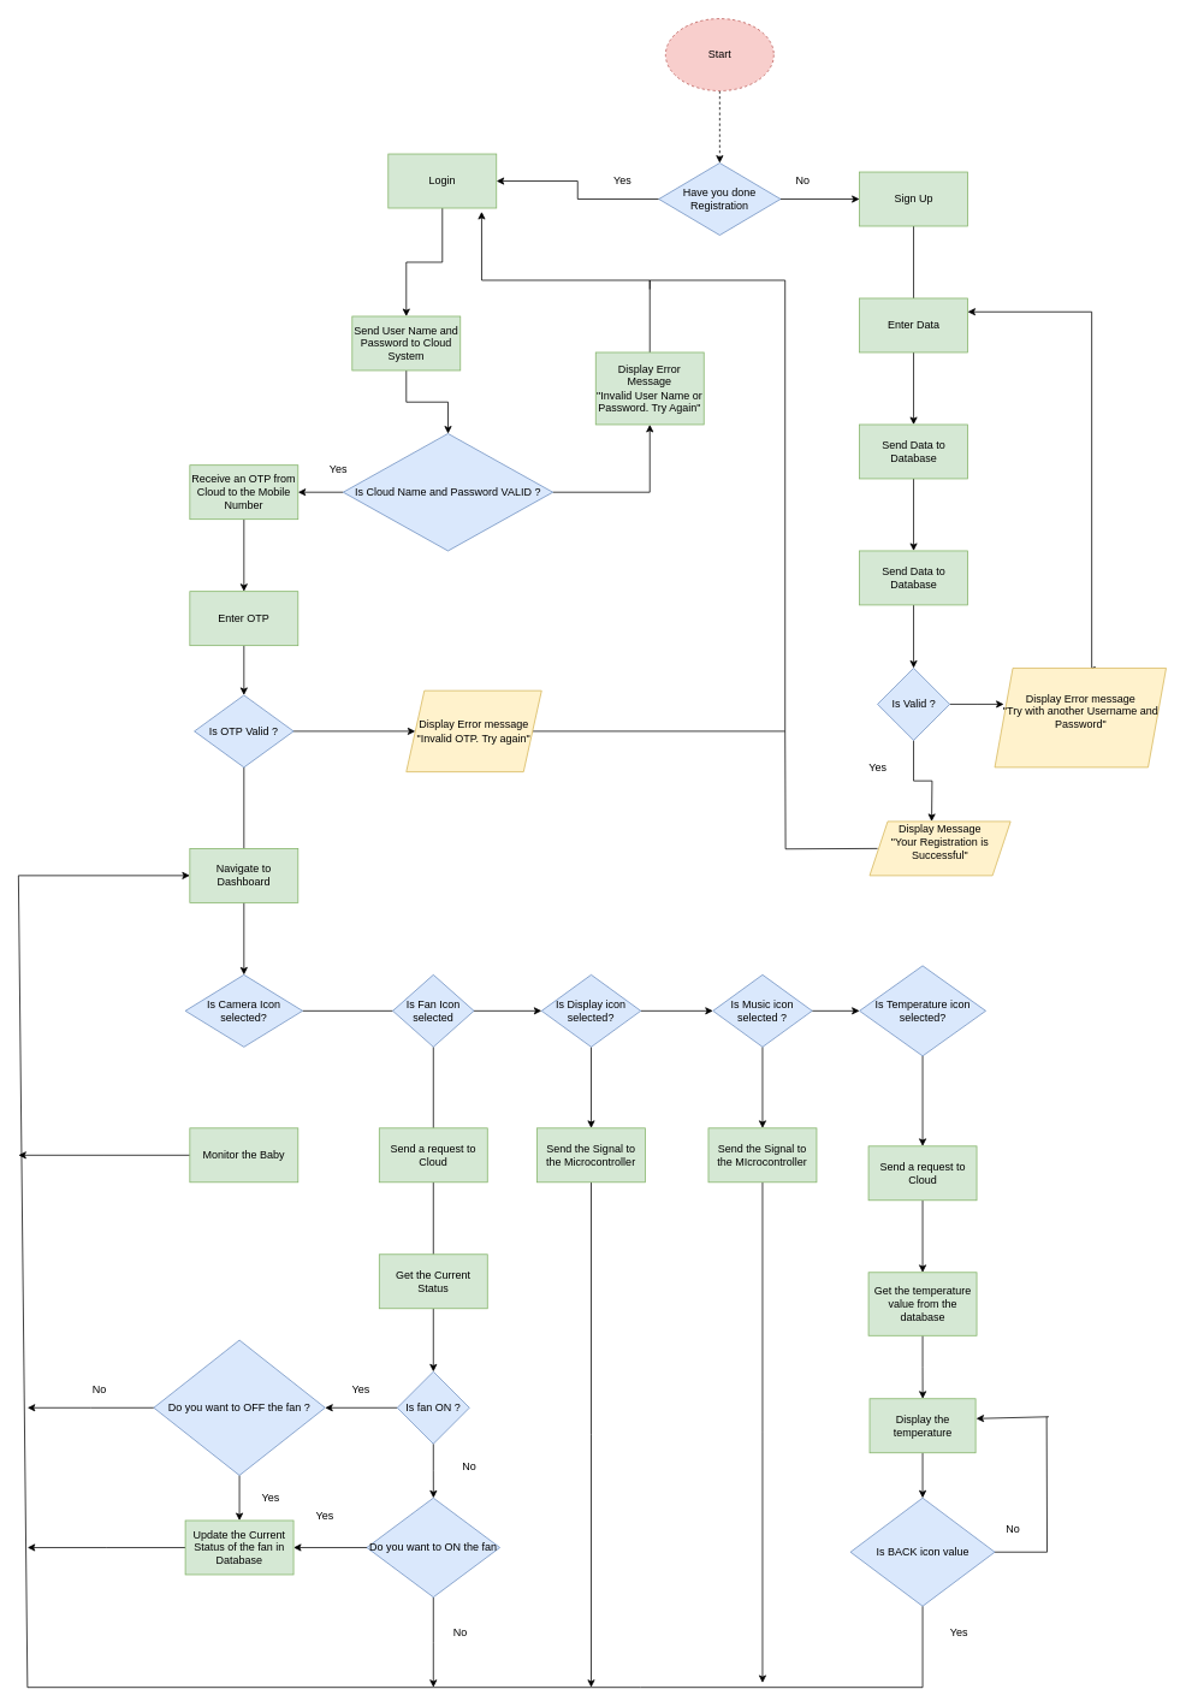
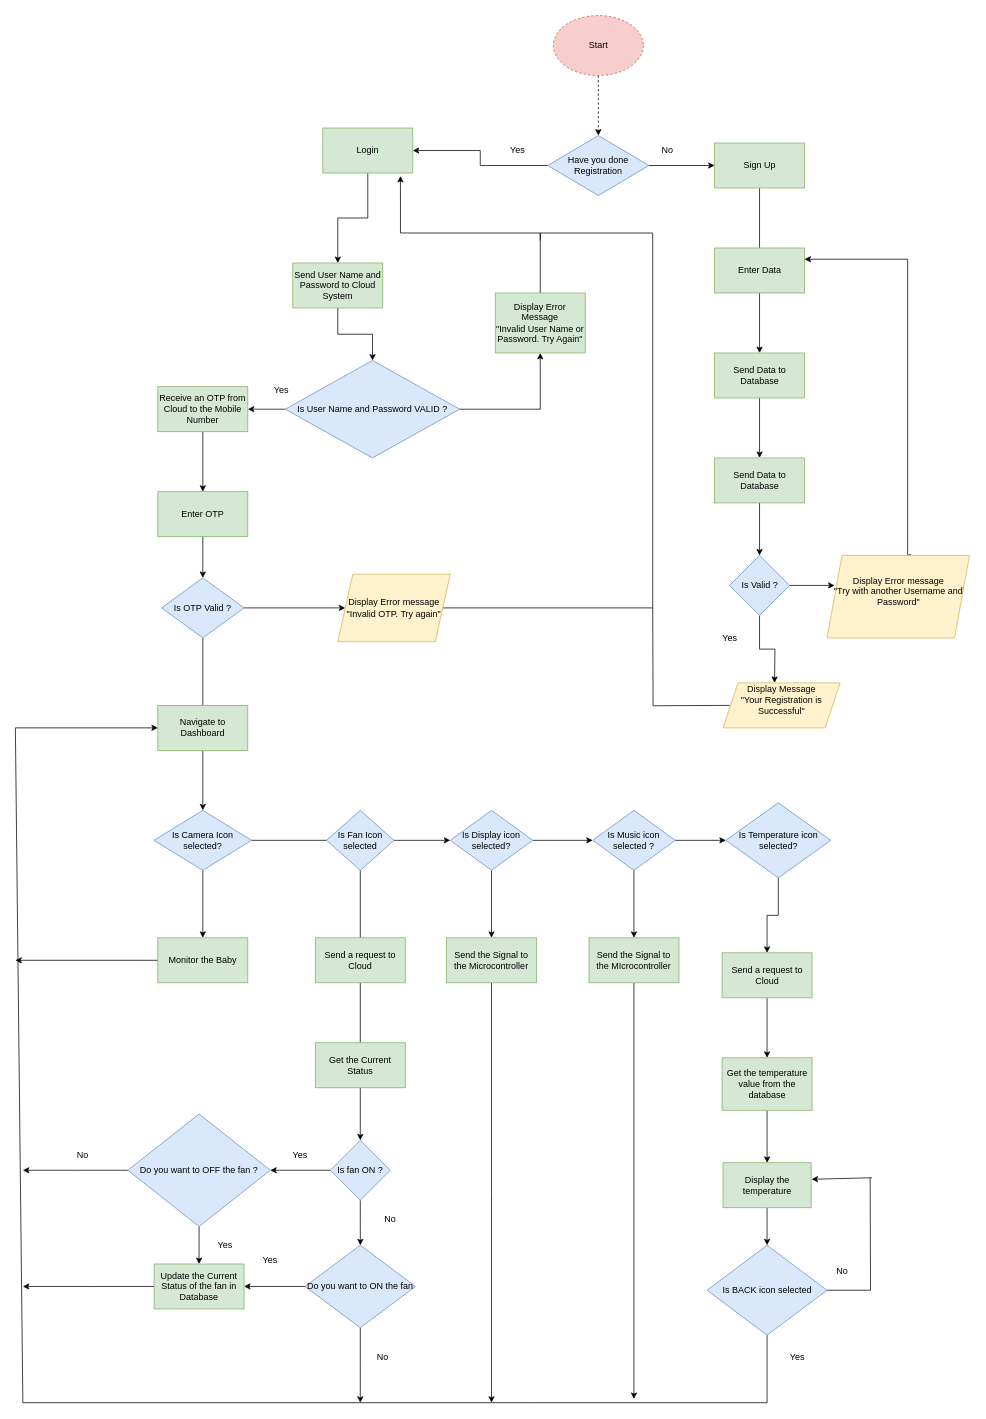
- <mxCell id="15" value="Is Cloud Name and Password VALID ?" style="rhombus;whiteSpace=wrap;html=1;fillColor=#dae8fc;strokeColor=#6c8ebf;" vertex="1" parent="1"><mxGeometry x="380" y="480" width="232.5" height="130" as="geometry" /></mxCell>
+ <mxCell id="15" value="Is User Name and Password VALID ?" style="rhombus;whiteSpace=wrap;html=1;fillColor=#dae8fc;strokeColor=#6c8ebf;" vertex="1" parent="1"><mxGeometry x="380" y="480" width="232.5" height="130" as="geometry" /></mxCell>
- <mxCell id="79" value="Is Temperature icon selected?" style="rhombus;whiteSpace=wrap;html=1;fillColor=#dae8fc;strokeColor=#6c8ebf;" vertex="1" parent="1"><mxGeometry x="952.5" y="1070" width="140" height="100" as="geometry" /></mxCell>
+ <mxCell id="79" value="Is Temperature icon selected?" style="rhombus;whiteSpace=wrap;html=1;fillColor=#dae8fc;strokeColor=#6c8ebf;" vertex="1" parent="1"><mxGeometry x="967.5" y="1070" width="140" height="100" as="geometry" /></mxCell>
+ <mxCell id="43" value="" style="edgeStyle=orthogonalEdgeStyle;rounded=0;orthogonalLoop=1;jettySize=auto;html=1;endArrow=classic;endFill=1;" edge="1" parent="1" source="45" target="47"><mxGeometry relative="1" as="geometry" /></mxCell>
- <mxCell id="88" value="Is BACK icon value" style="rhombus;whiteSpace=wrap;html=1;fillColor=#dae8fc;strokeColor=#6c8ebf;" vertex="1" parent="1"><mxGeometry x="942.5" y="1660" width="160" height="120" as="geometry" /></mxCell>
+ <mxCell id="88" value="Is BACK icon selected" style="rhombus;whiteSpace=wrap;html=1;fillColor=#dae8fc;strokeColor=#6c8ebf;" vertex="1" parent="1"><mxGeometry x="942.5" y="1660" width="160" height="120" as="geometry" /></mxCell>
